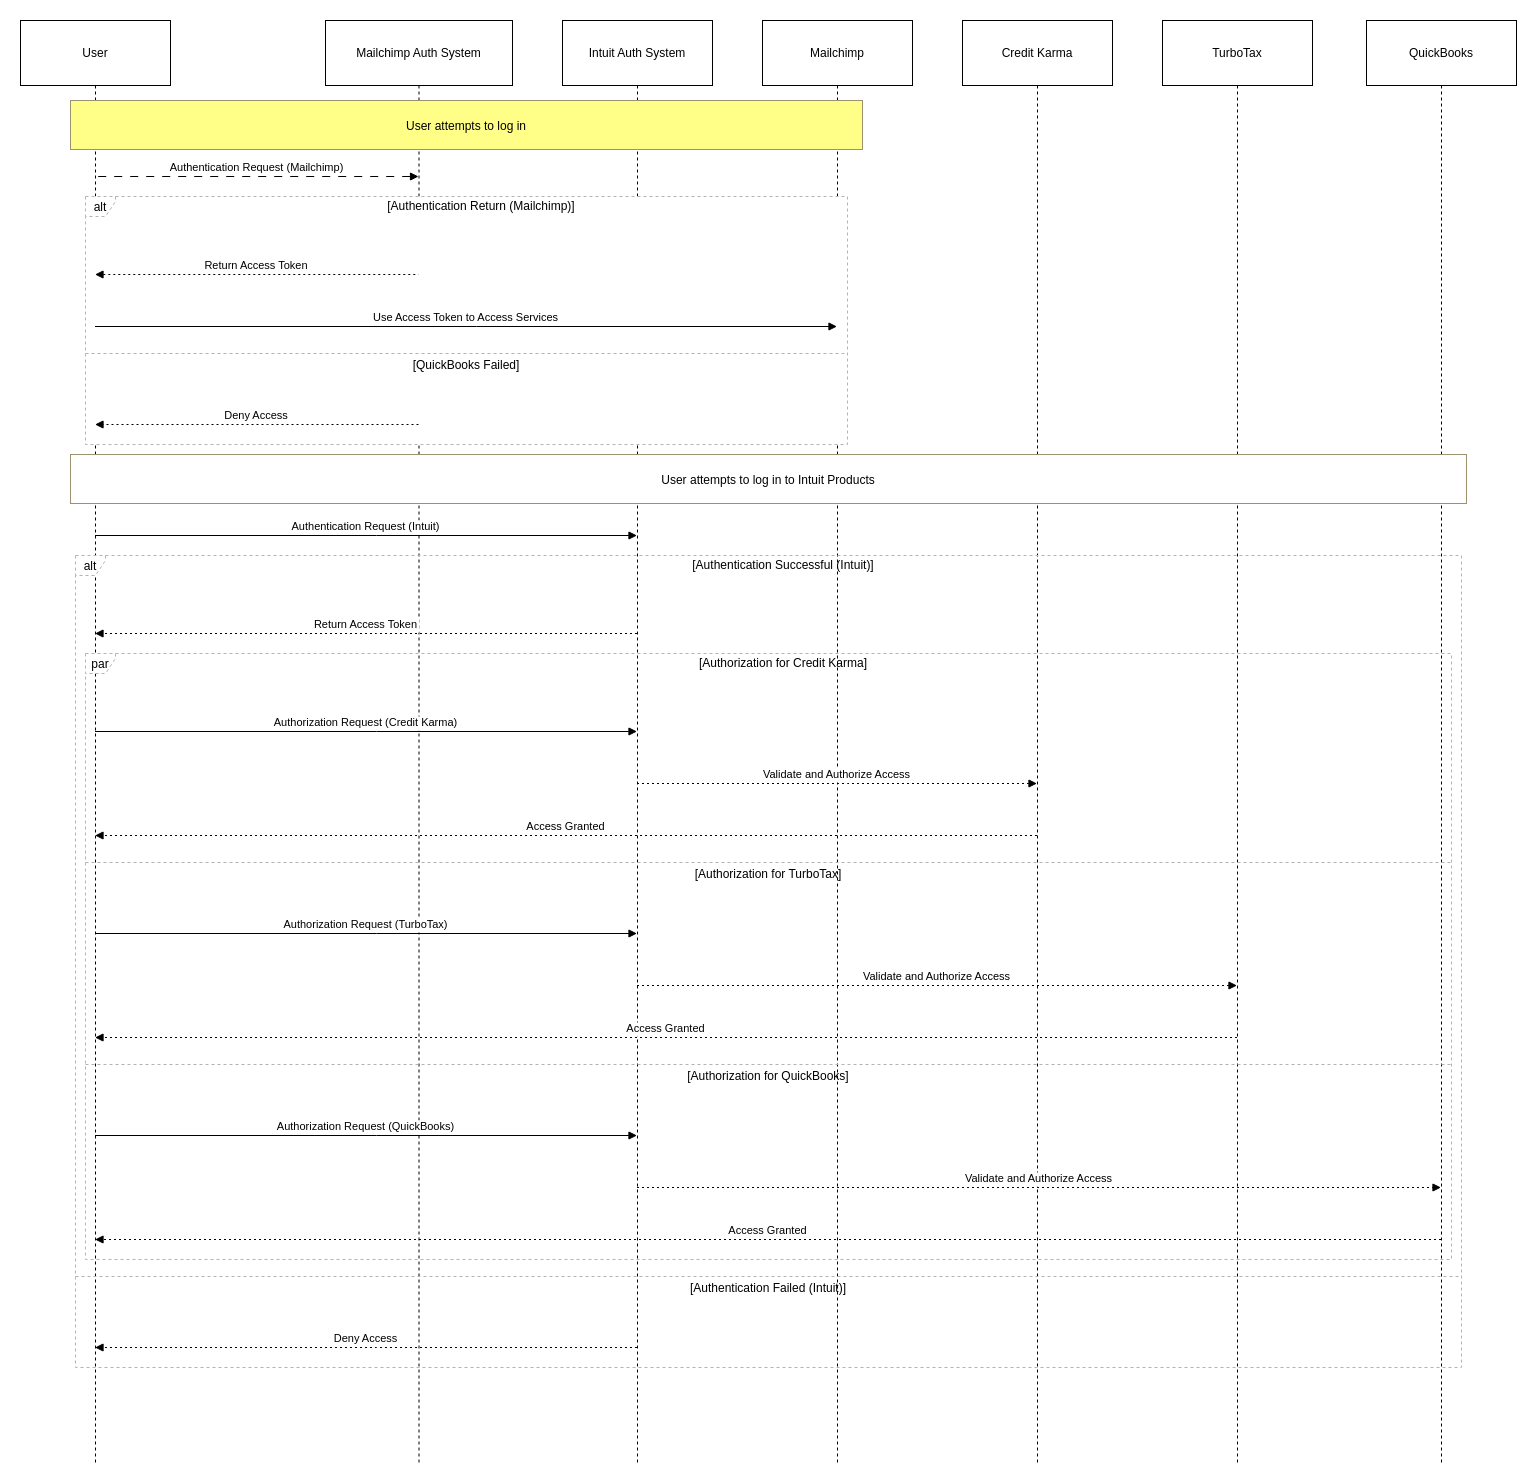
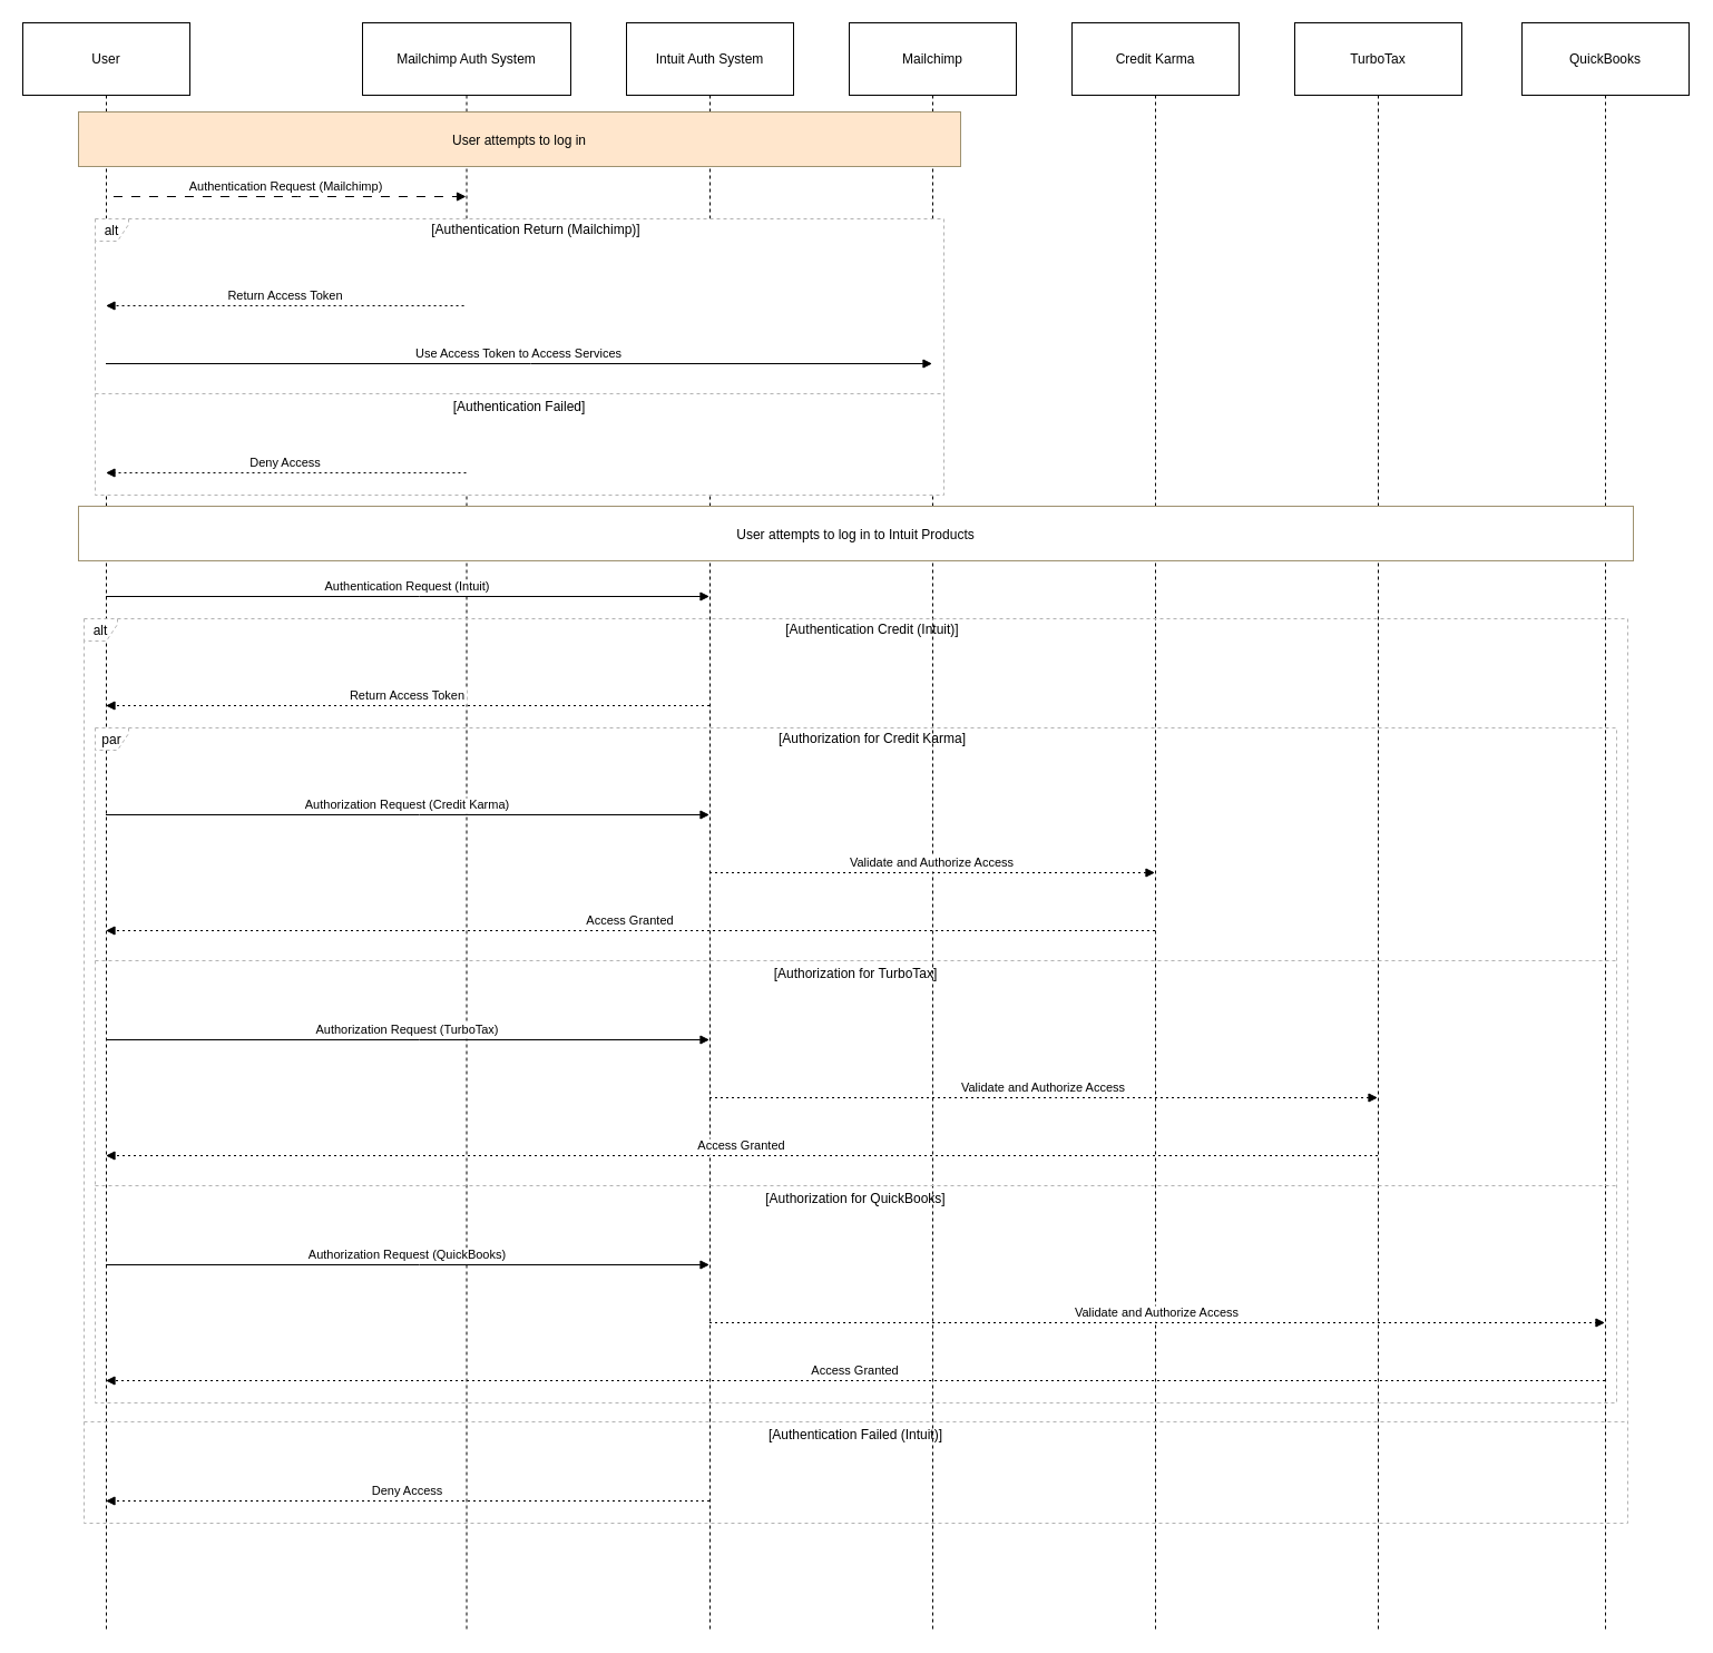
- <mxCell id="35" value="User attempts to log in" style="fillColor=#ffff88;strokeColor=#9E916F;" vertex="1" parent="1"><mxGeometry x="70" y="100" width="792" height="49" as="geometry" /></mxCell>
+ <mxCell id="35" value="User attempts to log in" style="fillColor=#ffe6cc;strokeColor=#9E916F;" vertex="1" parent="1"><mxGeometry x="70" y="100" width="792" height="49" as="geometry" /></mxCell>
- <mxCell id="11" value="[QuickBooks Failed]" style="shape=line;dashed=1;whiteSpace=wrap;verticalAlign=top;labelPosition=center;verticalLabelPosition=middle;align=center;strokeColor=#B3B3B3;" vertex="1" parent="9"><mxGeometry y="155" width="762" height="4" as="geometry" /></mxCell>
+ <mxCell id="11" value="[Authentication Failed]" style="shape=line;dashed=1;whiteSpace=wrap;verticalAlign=top;labelPosition=center;verticalLabelPosition=middle;align=center;strokeColor=#B3B3B3;" vertex="1" parent="9"><mxGeometry y="155" width="762" height="4" as="geometry" /></mxCell>
- <mxCell id="17" value="[Authentication Successful (Intuit)]" style="text;strokeColor=none;fillColor=none;align=center;verticalAlign=middle;whiteSpace=wrap;" vertex="1" parent="16"><mxGeometry x="30" width="1356" height="20" as="geometry" /></mxCell>
+ <mxCell id="17" value="[Authentication Credit (Intuit)]" style="text;strokeColor=none;fillColor=none;align=center;verticalAlign=middle;whiteSpace=wrap;" vertex="1" parent="16"><mxGeometry x="30" width="1356" height="20" as="geometry" /></mxCell>
